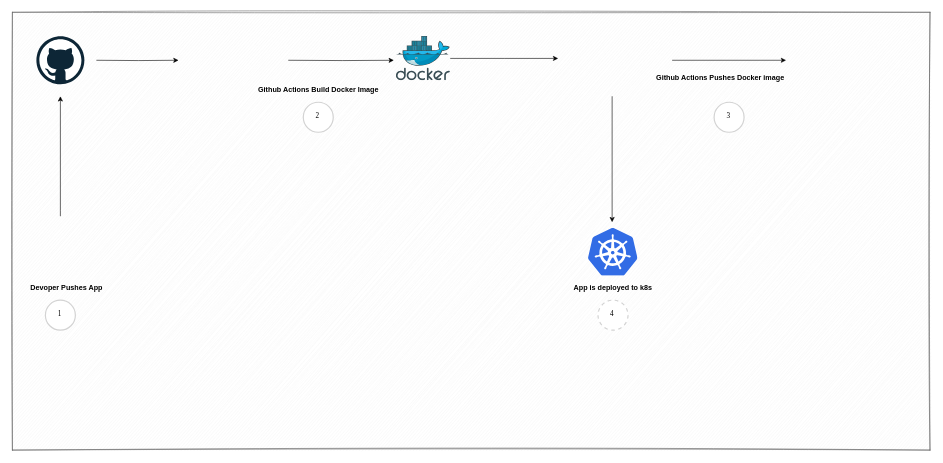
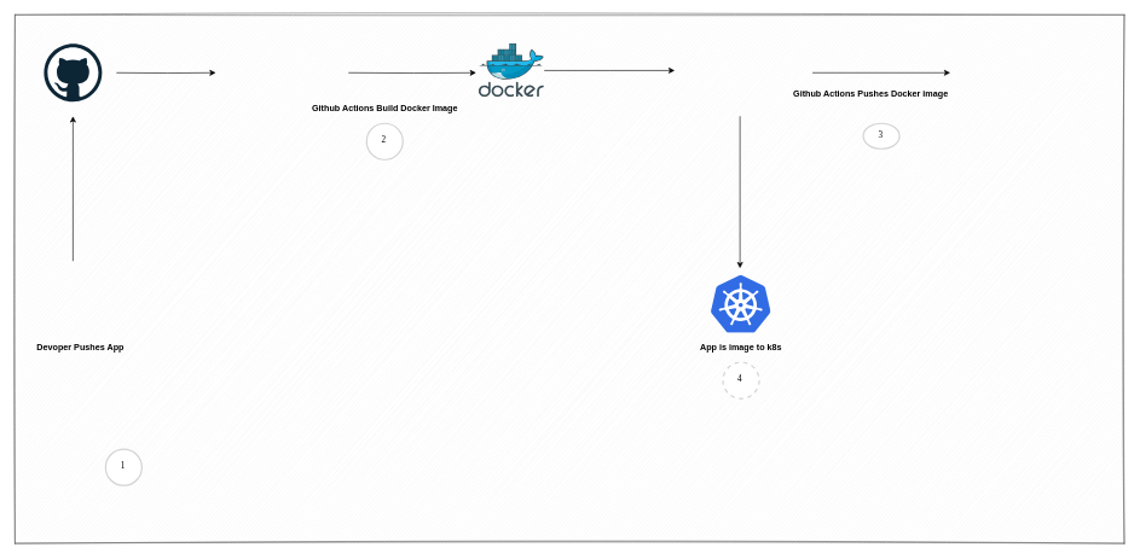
- <mxCell id="26" value="3" style="ellipse;whiteSpace=wrap;html=1;aspect=fixed;strokeWidth=2;fontFamily=Tahoma;spacingBottom=4;spacingRight=2;strokeColor=#d3d3d3;" vertex="1" parent="1"><mxGeometry x="1190" y="170" width="50" height="50" as="geometry" /></mxCell>
+ <mxCell id="26" value="3" style="ellipse;whiteSpace=wrap;html=1;aspect=fixed;strokeWidth=2;fontFamily=Tahoma;spacingBottom=4;spacingRight=2;strokeColor=#d3d3d3;" vertex="1" parent="1"><mxGeometry x="1190" y="170" width="50" height="35" as="geometry" /></mxCell>
- <mxCell id="23" value="&lt;b&gt;App is deployed to k8s&lt;/b&gt;" style="text;html=1;align=center;verticalAlign=middle;resizable=0;points=[];autosize=1;" vertex="1" parent="1"><mxGeometry x="946.46" y="470" width="150" height="20" as="geometry" /></mxCell>
+ <mxCell id="23" value="&lt;b&gt;App is image to k8s&lt;/b&gt;" style="text;html=1;align=center;verticalAlign=middle;resizable=0;points=[];autosize=1;" vertex="1" parent="1"><mxGeometry x="946.46" y="470" width="150" height="20" as="geometry" /></mxCell>
- <mxCell id="24" value="1" style="ellipse;whiteSpace=wrap;html=1;aspect=fixed;strokeWidth=2;fontFamily=Tahoma;spacingBottom=4;spacingRight=2;strokeColor=#d3d3d3;" vertex="1" parent="1"><mxGeometry x="75" y="500" width="50" height="50" as="geometry" /></mxCell>
+ <mxCell id="24" value="1" style="ellipse;whiteSpace=wrap;html=1;aspect=fixed;strokeWidth=2;fontFamily=Tahoma;spacingBottom=4;spacingRight=2;strokeColor=#d3d3d3;" vertex="1" parent="1"><mxGeometry x="145" y="620" width="50" height="50" as="geometry" /></mxCell>
